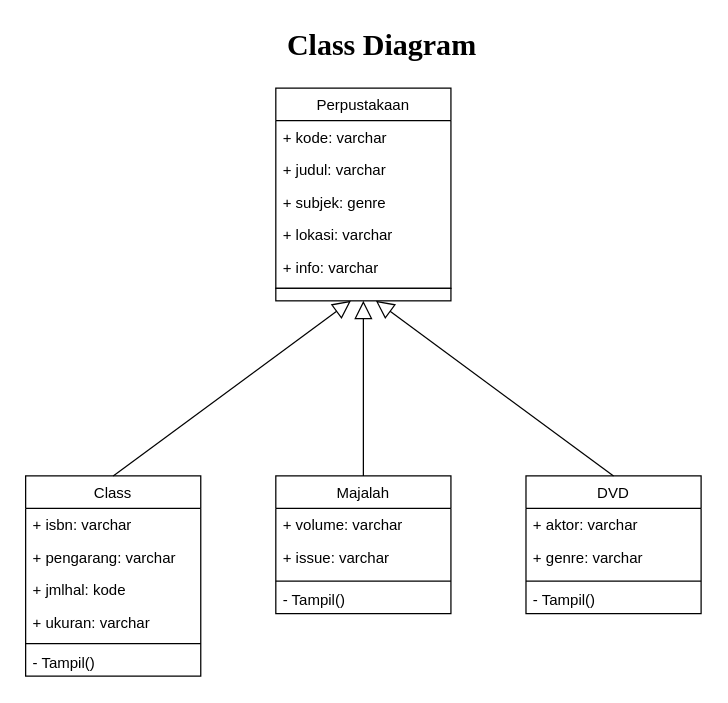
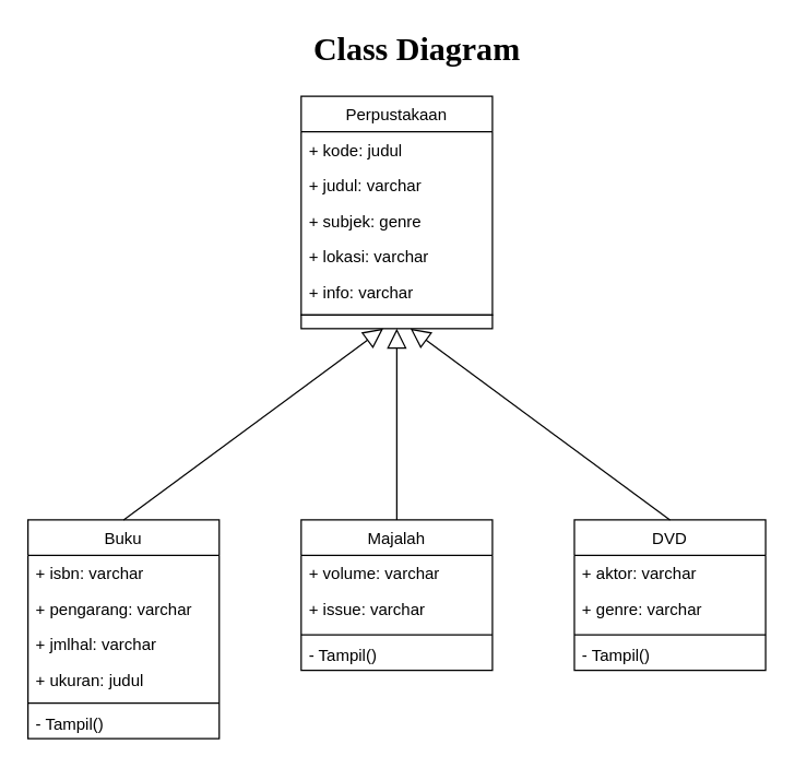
- <mxCell id="3" value="+ kode: varchar" style="text;strokeColor=none;fillColor=none;align=left;verticalAlign=top;spacingLeft=4;spacingRight=4;overflow=hidden;rotatable=0;points=[[0,0.5],[1,0.5]];portConstraint=eastwest;" vertex="1" parent="2"><mxGeometry y="26" width="140" height="26" as="geometry" /></mxCell>
+ <mxCell id="3" value="+ kode: judul" style="text;strokeColor=none;fillColor=none;align=left;verticalAlign=top;spacingLeft=4;spacingRight=4;overflow=hidden;rotatable=0;points=[[0,0.5],[1,0.5]];portConstraint=eastwest;" vertex="1" parent="2"><mxGeometry y="26" width="140" height="26" as="geometry" /></mxCell>
- <mxCell id="15" value="Class" style="swimlane;fontStyle=0;align=center;verticalAlign=top;childLayout=stackLayout;horizontal=1;startSize=26;horizontalStack=0;resizeParent=1;resizeParentMax=0;resizeLast=0;collapsible=1;marginBottom=0;fontFamily=Helvetica;fontSize=12;" vertex="1" parent="1"><mxGeometry x="20" y="380" width="140" height="160" as="geometry" /></mxCell>
+ <mxCell id="15" value="Buku" style="swimlane;fontStyle=0;align=center;verticalAlign=top;childLayout=stackLayout;horizontal=1;startSize=26;horizontalStack=0;resizeParent=1;resizeParentMax=0;resizeLast=0;collapsible=1;marginBottom=0;fontFamily=Helvetica;fontSize=12;" vertex="1" parent="1"><mxGeometry x="20" y="380" width="140" height="160" as="geometry" /></mxCell>
- <mxCell id="18" value="+ jmlhal: kode" style="text;strokeColor=none;fillColor=none;align=left;verticalAlign=top;spacingLeft=4;spacingRight=4;overflow=hidden;rotatable=0;points=[[0,0.5],[1,0.5]];portConstraint=eastwest;fontFamily=Helvetica;fontSize=12;" vertex="1" parent="15"><mxGeometry y="78" width="140" height="26" as="geometry" /></mxCell>
+ <mxCell id="18" value="+ jmlhal: varchar" style="text;strokeColor=none;fillColor=none;align=left;verticalAlign=top;spacingLeft=4;spacingRight=4;overflow=hidden;rotatable=0;points=[[0,0.5],[1,0.5]];portConstraint=eastwest;fontFamily=Helvetica;fontSize=12;" vertex="1" parent="15"><mxGeometry y="78" width="140" height="26" as="geometry" /></mxCell>
- <mxCell id="19" value="+ ukuran: varchar" style="text;strokeColor=none;fillColor=none;align=left;verticalAlign=top;spacingLeft=4;spacingRight=4;overflow=hidden;rotatable=0;points=[[0,0.5],[1,0.5]];portConstraint=eastwest;fontFamily=Helvetica;fontSize=12;" vertex="1" parent="15"><mxGeometry y="104" width="140" height="26" as="geometry" /></mxCell>
+ <mxCell id="19" value="+ ukuran: judul" style="text;strokeColor=none;fillColor=none;align=left;verticalAlign=top;spacingLeft=4;spacingRight=4;overflow=hidden;rotatable=0;points=[[0,0.5],[1,0.5]];portConstraint=eastwest;fontFamily=Helvetica;fontSize=12;" vertex="1" parent="15"><mxGeometry y="104" width="140" height="26" as="geometry" /></mxCell>
